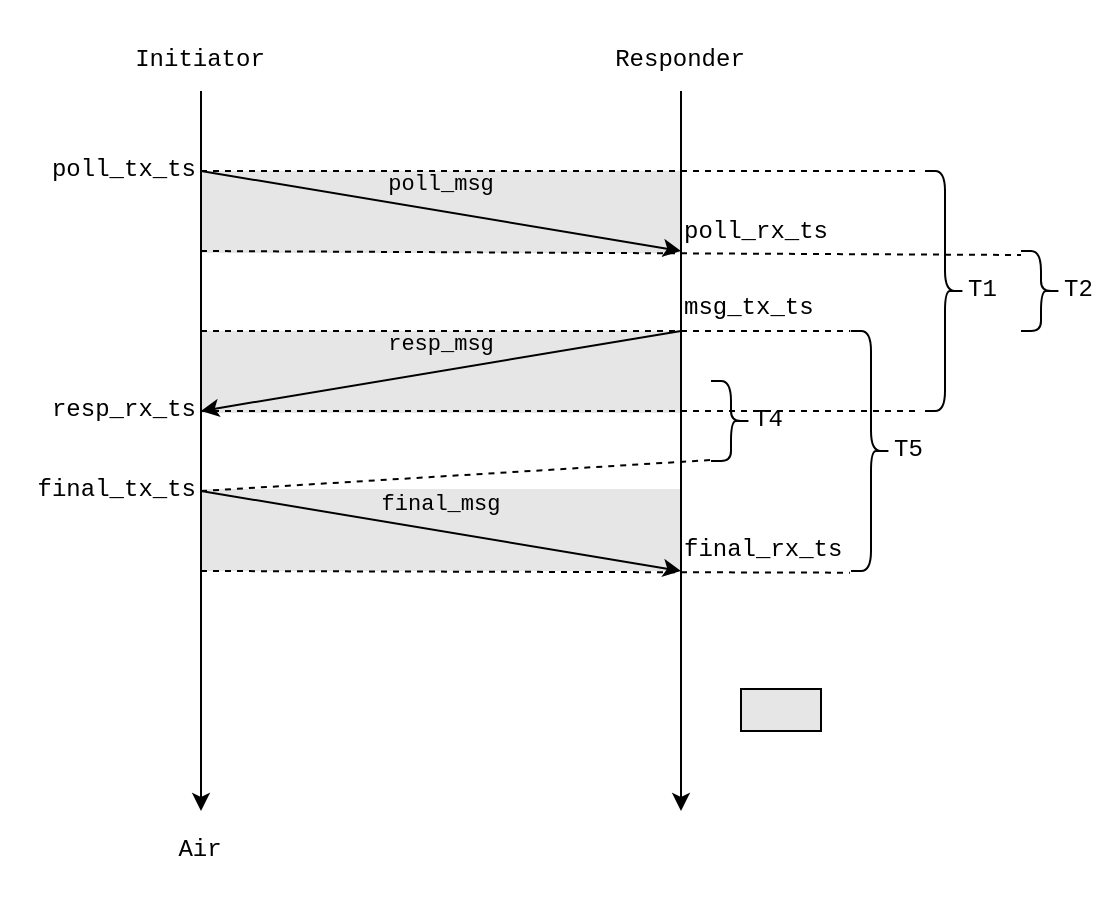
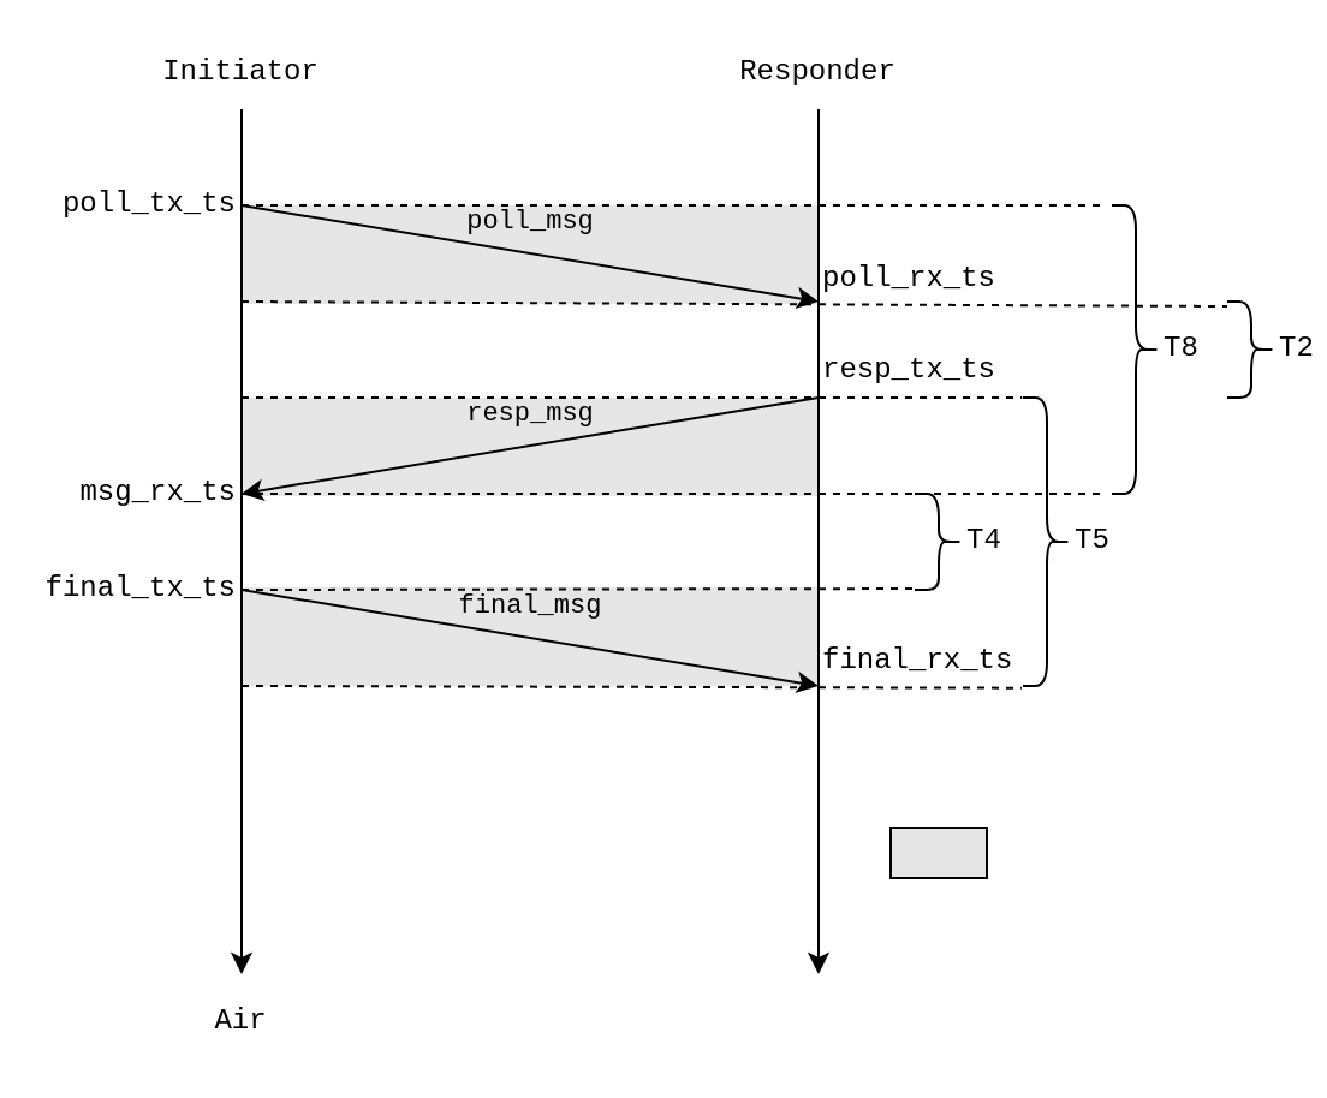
- <mxCell id="24" value="T1" style="shape=curlyBracket;whiteSpace=wrap;html=1;rounded=1;fontFamily=Courier New;flipH=1;labelPosition=right;verticalLabelPosition=middle;align=left;verticalAlign=middle;" parent="1" vertex="1"><mxGeometry x="462" y="85" width="20" height="120" as="geometry" /></mxCell>
+ <mxCell id="24" value="T8" style="shape=curlyBracket;whiteSpace=wrap;html=1;rounded=1;fontFamily=Courier New;flipH=1;labelPosition=right;verticalLabelPosition=middle;align=left;verticalAlign=middle;" parent="1" vertex="1"><mxGeometry x="462" y="85" width="20" height="120" as="geometry" /></mxCell>
- <mxCell id="15" value="msg_tx_ts" style="text;html=1;strokeColor=none;fillColor=none;align=left;verticalAlign=middle;whiteSpace=wrap;rounded=0;fontFamily=Courier New;labelBackgroundColor=none;" parent="1" vertex="1"><mxGeometry x="340" y="144" width="80" height="20" as="geometry" /></mxCell>
+ <mxCell id="15" value="resp_tx_ts" style="text;html=1;strokeColor=none;fillColor=none;align=left;verticalAlign=middle;whiteSpace=wrap;rounded=0;fontFamily=Courier New;labelBackgroundColor=none;" parent="1" vertex="1"><mxGeometry x="340" y="144" width="80" height="20" as="geometry" /></mxCell>
- <mxCell id="16" value="resp_rx_ts" style="text;html=1;strokeColor=none;fillColor=none;align=right;verticalAlign=middle;whiteSpace=wrap;rounded=0;fontFamily=Courier New;labelBackgroundColor=none;" parent="1" vertex="1"><mxGeometry x="20" y="195" width="80" height="20" as="geometry" /></mxCell>
+ <mxCell id="16" value="msg_rx_ts" style="text;html=1;strokeColor=none;fillColor=none;align=right;verticalAlign=middle;whiteSpace=wrap;rounded=0;fontFamily=Courier New;labelBackgroundColor=none;" parent="1" vertex="1"><mxGeometry x="20" y="195" width="80" height="20" as="geometry" /></mxCell>
- <mxCell id="27" value="T4" style="shape=curlyBracket;whiteSpace=wrap;html=1;rounded=1;fontFamily=Courier New;flipH=1;labelPosition=right;verticalLabelPosition=middle;align=left;verticalAlign=middle;" parent="1" vertex="1"><mxGeometry x="355" y="190" width="20" height="40" as="geometry" /></mxCell>
+ <mxCell id="27" value="T4" style="shape=curlyBracket;whiteSpace=wrap;html=1;rounded=1;fontFamily=Courier New;flipH=1;labelPosition=right;verticalLabelPosition=middle;align=left;verticalAlign=middle;" parent="1" vertex="1"><mxGeometry x="380" y="205" width="20" height="40" as="geometry" /></mxCell>
